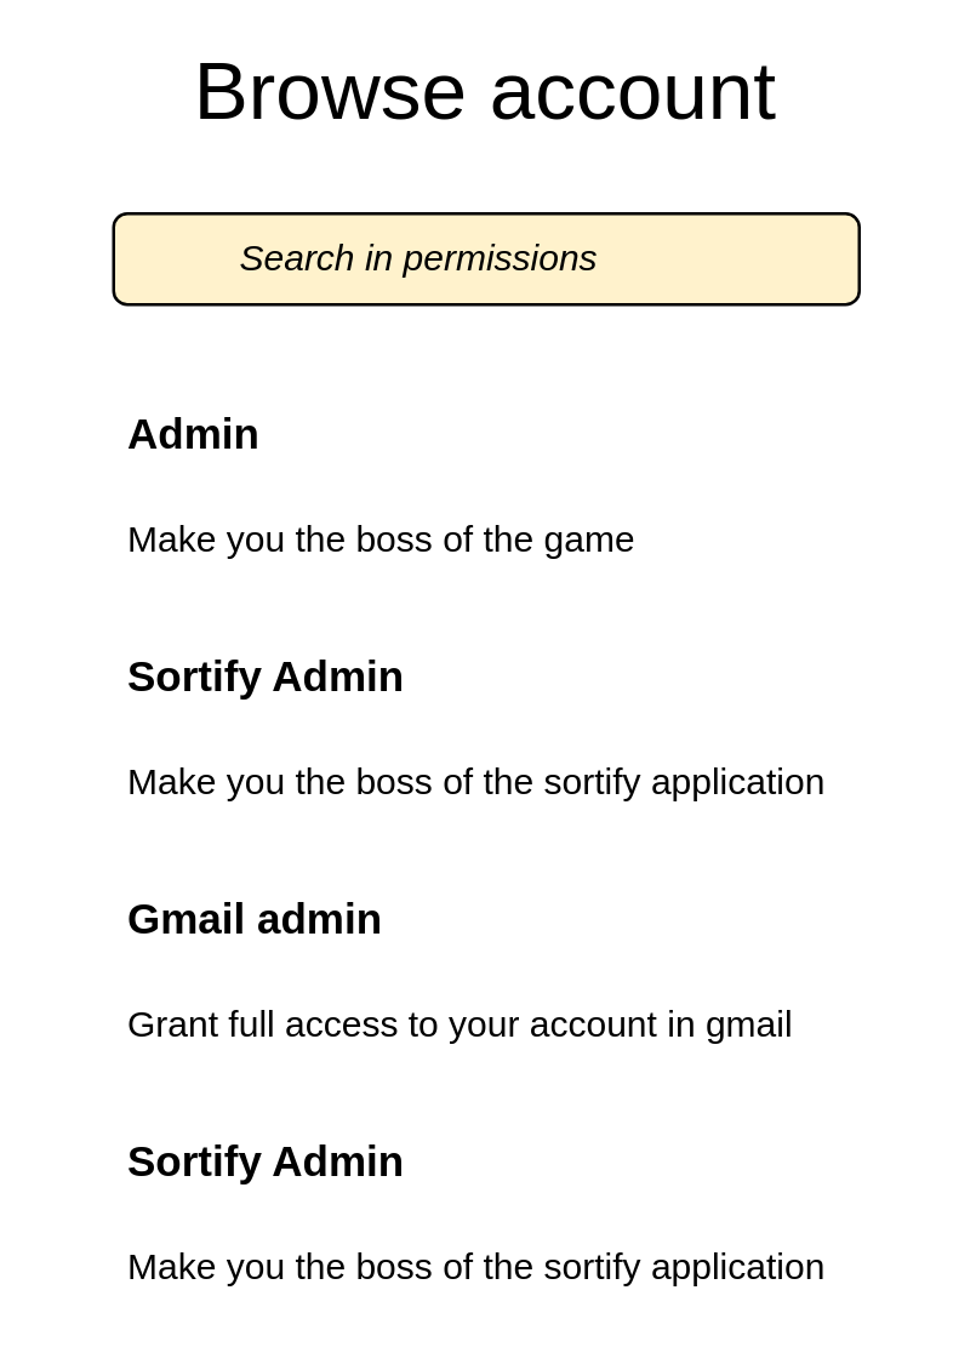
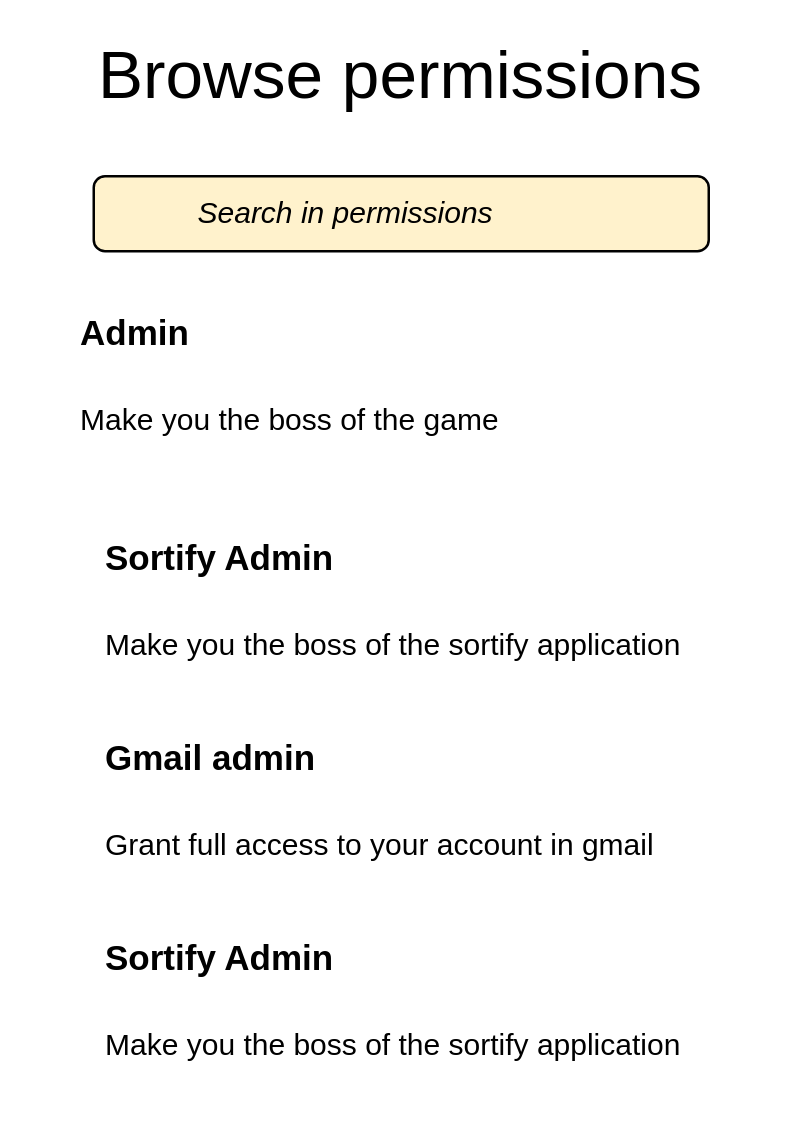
- <mxCell id="2" value="&lt;font style=&quot;font-size: 27px&quot;&gt;Browse account&lt;/font&gt;" style="text;html=1;strokeColor=none;fillColor=none;align=center;verticalAlign=middle;whiteSpace=wrap;rounded=0;" vertex="1" parent="1"><mxGeometry x="20" y="20" width="280" height="20" as="geometry" /></mxCell>
+ <mxCell id="2" value="&lt;font style=&quot;font-size: 27px&quot;&gt;Browse permissions&lt;/font&gt;" style="text;html=1;strokeColor=none;fillColor=none;align=center;verticalAlign=middle;whiteSpace=wrap;rounded=0;" vertex="1" parent="1"><mxGeometry x="20" y="20" width="280" height="20" as="geometry" /></mxCell>
- <mxCell id="4" value="&lt;h1&gt;&lt;font style=&quot;font-size: 14px&quot;&gt;Admin&lt;/font&gt;&lt;/h1&gt;&lt;p&gt;Make you the boss of the game&lt;/p&gt;" style="text;html=1;strokeColor=none;fillColor=none;spacing=5;spacingTop=-20;whiteSpace=wrap;overflow=hidden;rounded=0;" vertex="1" parent="1"><mxGeometry x="37" y="120" width="259" height="70" as="geometry" /></mxCell>
+ <mxCell id="4" value="&lt;h1&gt;&lt;font style=&quot;font-size: 14px&quot;&gt;Admin&lt;/font&gt;&lt;/h1&gt;&lt;p&gt;Make you the boss of the game&lt;/p&gt;" style="text;html=1;strokeColor=none;fillColor=none;spacing=5;spacingTop=-20;whiteSpace=wrap;overflow=hidden;rounded=0;" vertex="1" parent="1"><mxGeometry x="27" y="110" width="259" height="70" as="geometry" /></mxCell>
